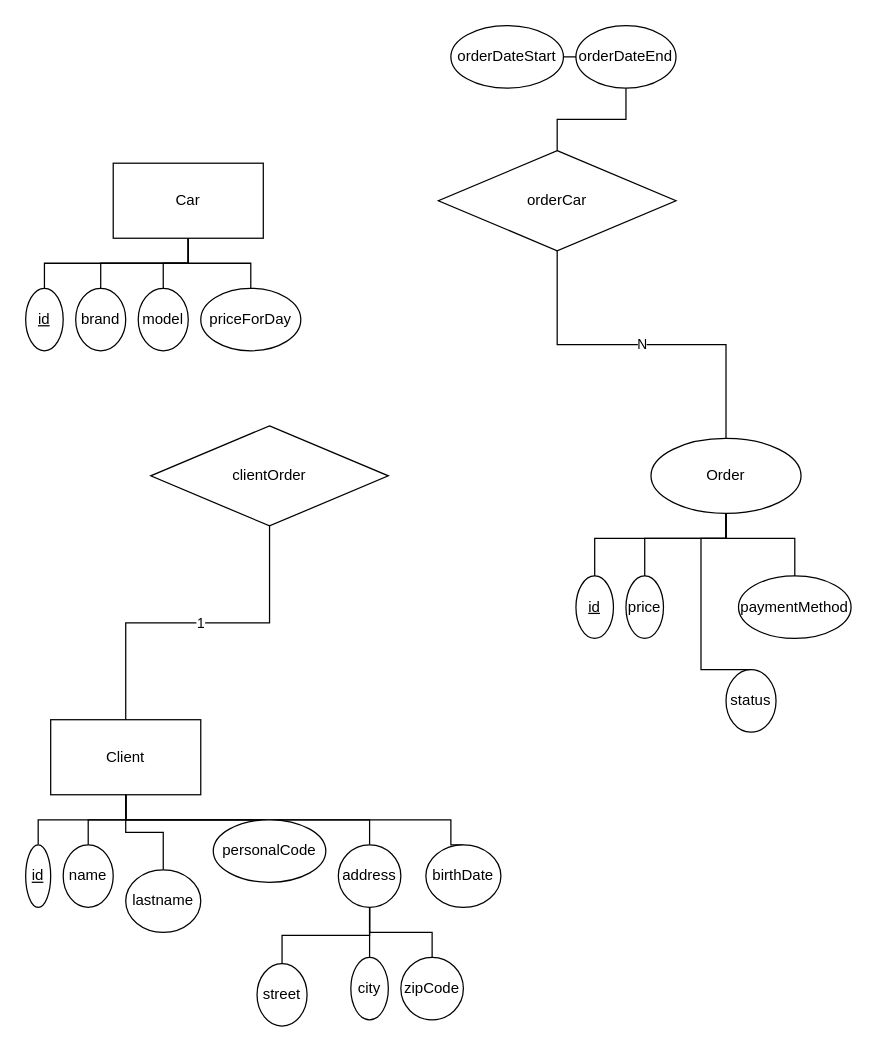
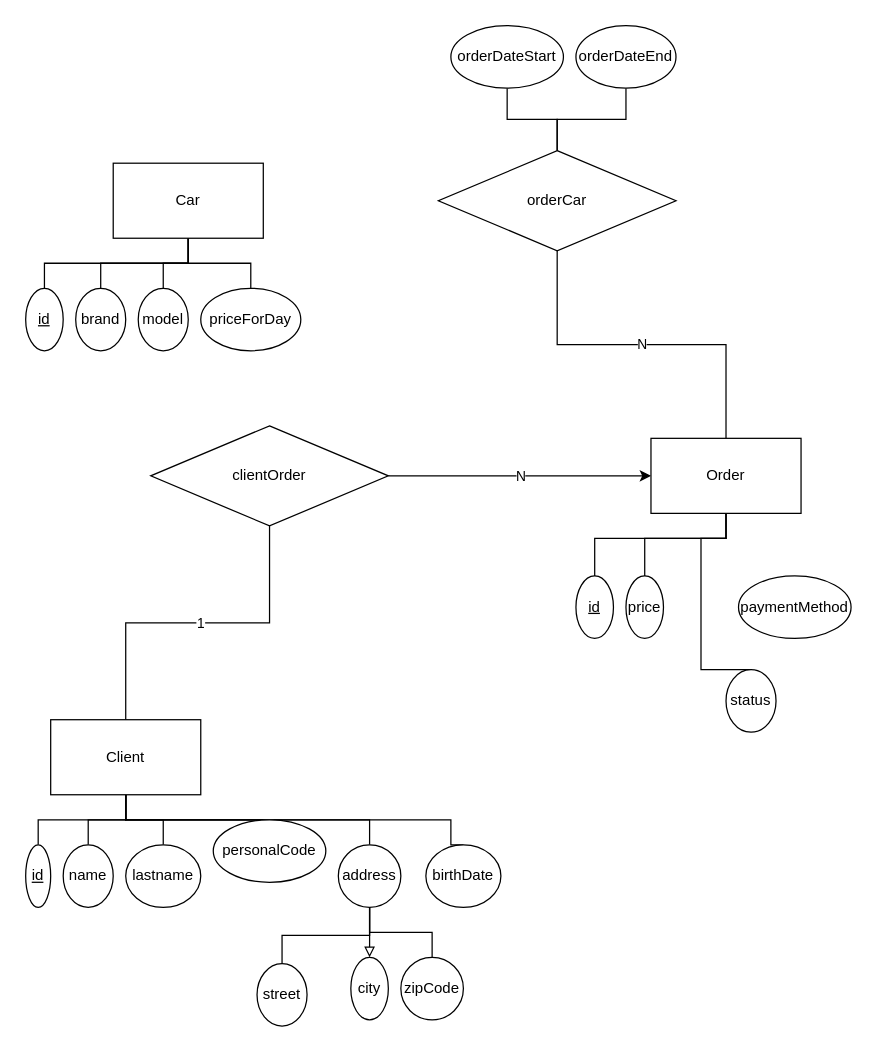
- <mxCell id="39" style="edgeStyle=orthogonalEdgeStyle;rounded=0;orthogonalLoop=1;jettySize=auto;html=1;endArrow=none;endFill=0;" edge="1" parent="1" source="40" target="42"><mxGeometry relative="1" as="geometry" /></mxCell>
+ <mxCell id="39" style="edgeStyle=orthogonalEdgeStyle;rounded=0;orthogonalLoop=1;jettySize=auto;html=1;entryX=0.5;entryY=0;entryDx=0;entryDy=0;endArrow=none;endFill=0;" edge="1" parent="1" source="40" target="50"><mxGeometry relative="1" as="geometry" /></mxCell>
+ <mxCell id="47" style="edgeStyle=orthogonalEdgeStyle;rounded=0;orthogonalLoop=1;jettySize=auto;html=1;entryX=0;entryY=0.5;entryDx=0;entryDy=0;" edge="1" parent="1" source="49" target="13"><mxGeometry relative="1" as="geometry" /></mxCell>
+ <mxCell id="48" value="N" style="edgeLabel;html=1;align=center;verticalAlign=middle;resizable=0;points=[];" vertex="1" connectable="0" parent="47"><mxGeometry x="0.003" relative="1" as="geometry"><mxPoint as="offset" /></mxGeometry></mxCell>
- <mxCell id="13" value="Order" style="ellipse;whiteSpace=wrap;html=1;" vertex="1" parent="1"><mxGeometry x="520" y="350" width="120" height="60" as="geometry" /></mxCell>
+ <mxCell id="13" value="Order" style="rounded=0;whiteSpace=wrap;html=1;" vertex="1" parent="1"><mxGeometry x="520" y="350" width="120" height="60" as="geometry" /></mxCell>
- <mxCell id="12" style="edgeStyle=orthogonalEdgeStyle;rounded=0;orthogonalLoop=1;jettySize=auto;html=1;entryX=0.5;entryY=0;entryDx=0;entryDy=0;endArrow=none;endFill=0;" edge="1" parent="1" source="13" target="45"><mxGeometry relative="1" as="geometry"><Array as="points"><mxPoint x="580" y="430" /><mxPoint x="635" y="430" /></Array></mxGeometry></mxCell>
- <mxCell id="29" value="lastname" style="ellipse;whiteSpace=wrap;html=1;" vertex="1" parent="1"><mxGeometry x="100" y="695" width="60" height="50" as="geometry" /></mxCell>
+ <mxCell id="29" value="lastname" style="ellipse;whiteSpace=wrap;html=1;" vertex="1" parent="1"><mxGeometry x="100" y="675" width="60" height="50" as="geometry" /></mxCell>
- <mxCell id="31" style="edgeStyle=orthogonalEdgeStyle;rounded=0;orthogonalLoop=1;jettySize=auto;html=1;entryX=0.5;entryY=0;entryDx=0;entryDy=0;strokeColor=default;targetPerimeterSpacing=0;endArrow=none;endFill=0;" edge="1" parent="1" source="34" target="35"><mxGeometry relative="1" as="geometry" /></mxCell>
+ <mxCell id="31" style="edgeStyle=orthogonalEdgeStyle;rounded=0;orthogonalLoop=1;jettySize=auto;html=1;entryX=0.5;entryY=0;entryDx=0;entryDy=0;strokeColor=default;targetPerimeterSpacing=0;endArrow=block;endFill=0;" edge="1" parent="1" source="34" target="35"><mxGeometry relative="1" as="geometry" /></mxCell>
